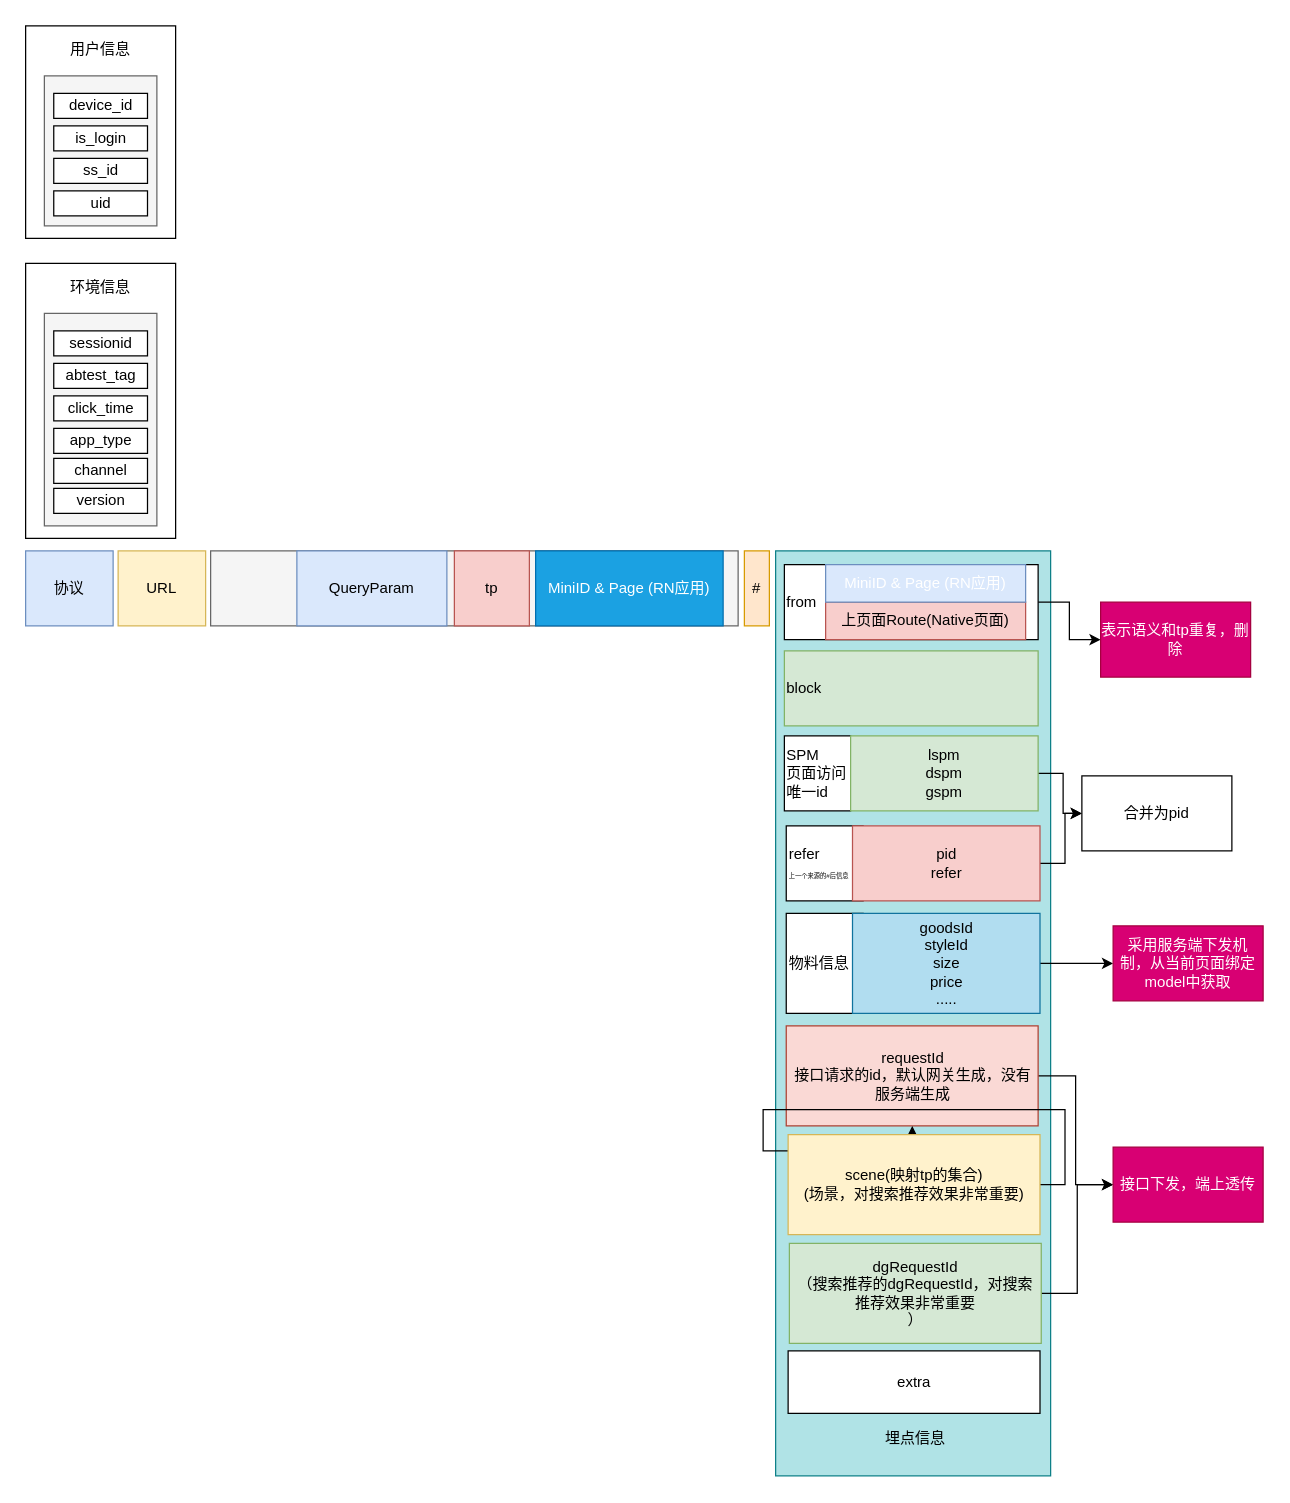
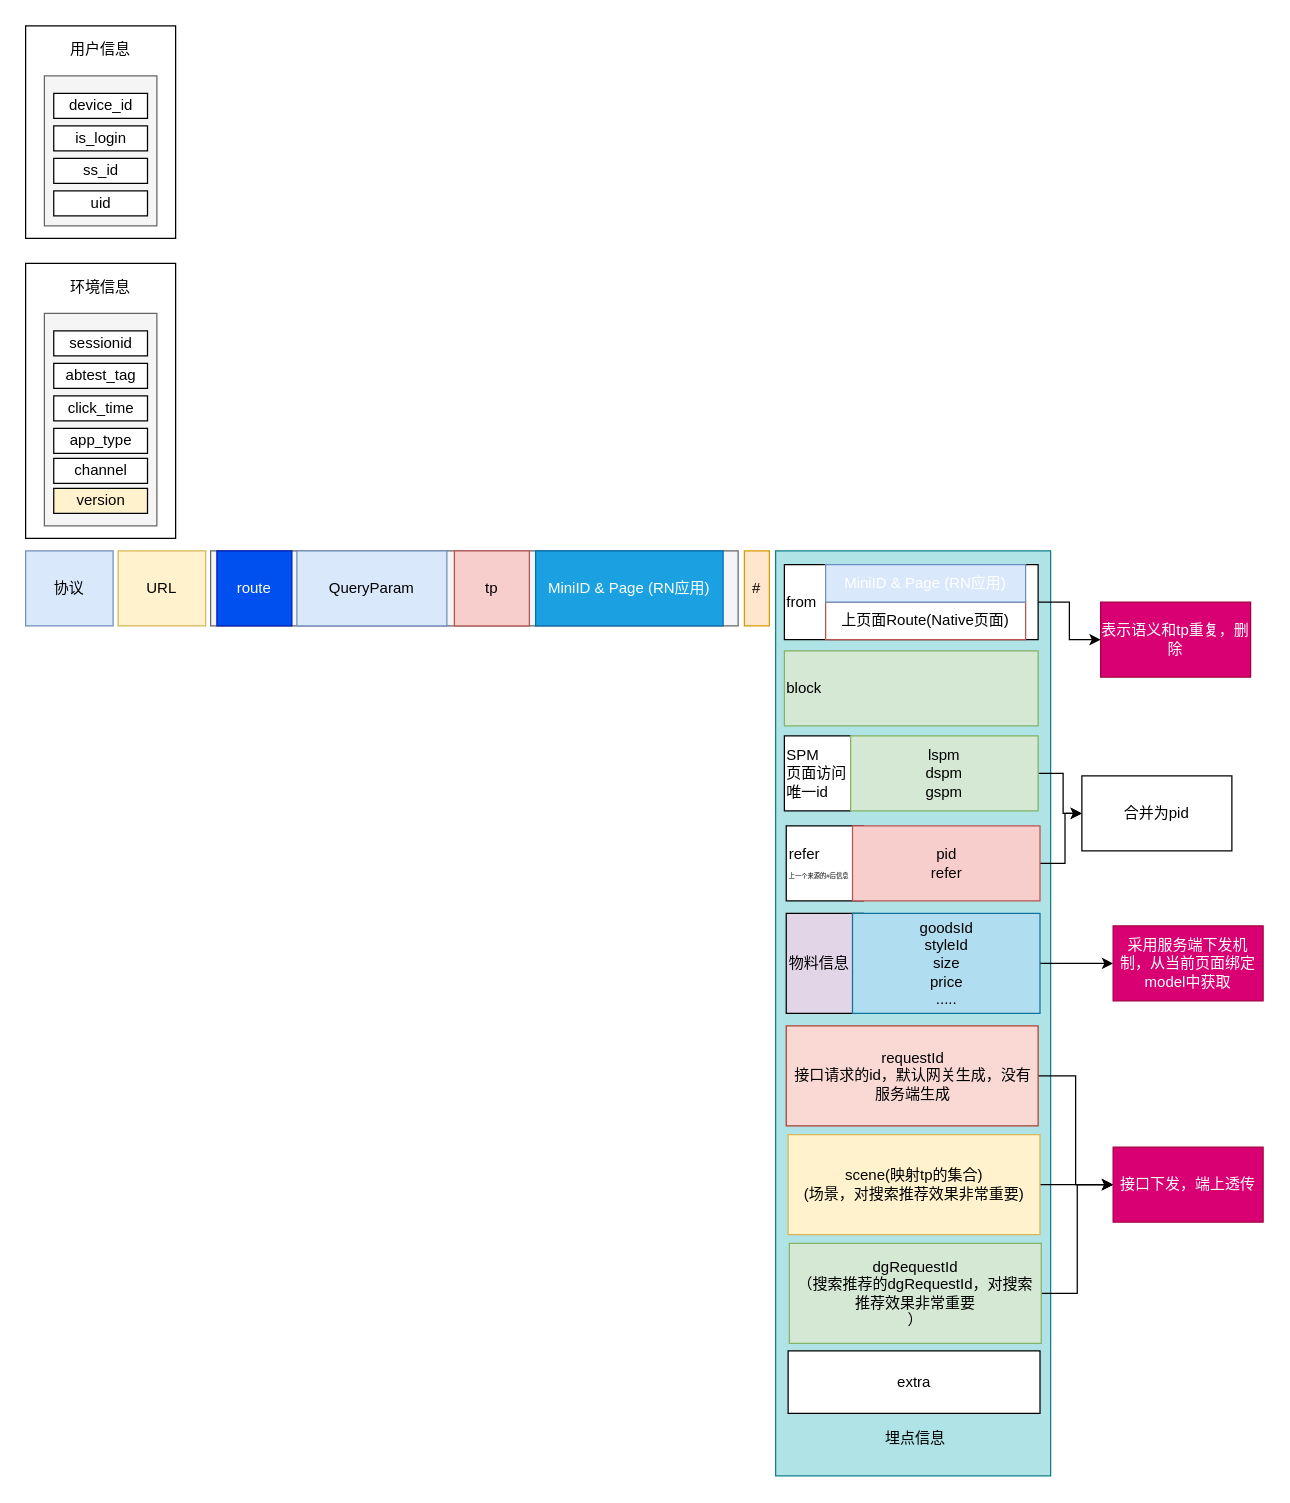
- <mxCell id="17" value="version" style="rounded=0;whiteSpace=wrap;html=1;" vertex="1" parent="1"><mxGeometry x="42.5" y="390" width="75" height="20" as="geometry" /></mxCell>
+ <mxCell id="17" value="version" style="rounded=0;whiteSpace=wrap;html=1;fillColor=#fff2cc;" vertex="1" parent="1"><mxGeometry x="42.5" y="390" width="75" height="20" as="geometry" /></mxCell>
+ <mxCell id="21" value="route" style="whiteSpace=wrap;html=1;aspect=fixed;fillColor=#0050ef;strokeColor=#001DBC;fontColor=#ffffff;" vertex="1" parent="1"><mxGeometry x="173" y="440" width="60" height="60" as="geometry" /></mxCell>
- <mxCell id="29" value="上页面Route(Native页面)" style="rounded=0;whiteSpace=wrap;html=1;fillColor=#f8cecc;strokeColor=#b85450;" vertex="1" parent="1"><mxGeometry x="660" y="481" width="160" height="30" as="geometry" /></mxCell>
+ <mxCell id="29" value="上页面Route(Native页面)" style="rounded=0;whiteSpace=wrap;html=1;fillColor=#ffffff;strokeColor=#b85450;" vertex="1" parent="1"><mxGeometry x="660" y="481" width="160" height="30" as="geometry" /></mxCell>
- <mxCell id="38" value="物料信息" style="rounded=0;whiteSpace=wrap;html=1;align=left;" vertex="1" parent="1"><mxGeometry x="628.5" y="730" width="61.5" height="80" as="geometry" /></mxCell>
+ <mxCell id="38" value="物料信息" style="rounded=0;whiteSpace=wrap;html=1;align=left;fillColor=#e1d5e7;" vertex="1" parent="1"><mxGeometry x="628.5" y="730" width="61.5" height="80" as="geometry" /></mxCell>
- <mxCell id="43" style="edgeStyle=orthogonalEdgeStyle;rounded=0;orthogonalLoop=1;jettySize=auto;html=1;exitX=1;exitY=0.5;exitDx=0;exitDy=0;" edge="1" parent="1" source="44" target="42"><mxGeometry relative="1" as="geometry"><mxPoint x="890" y="940" as="targetPoint" /></mxGeometry></mxCell>
+ <mxCell id="43" style="edgeStyle=orthogonalEdgeStyle;rounded=0;orthogonalLoop=1;jettySize=auto;html=1;exitX=1;exitY=0.5;exitDx=0;exitDy=0;entryX=0;entryY=0.5;entryDx=0;entryDy=0;" edge="1" parent="1" source="44" target="52"><mxGeometry relative="1" as="geometry"><mxPoint x="890" y="940" as="targetPoint" /></mxGeometry></mxCell>
